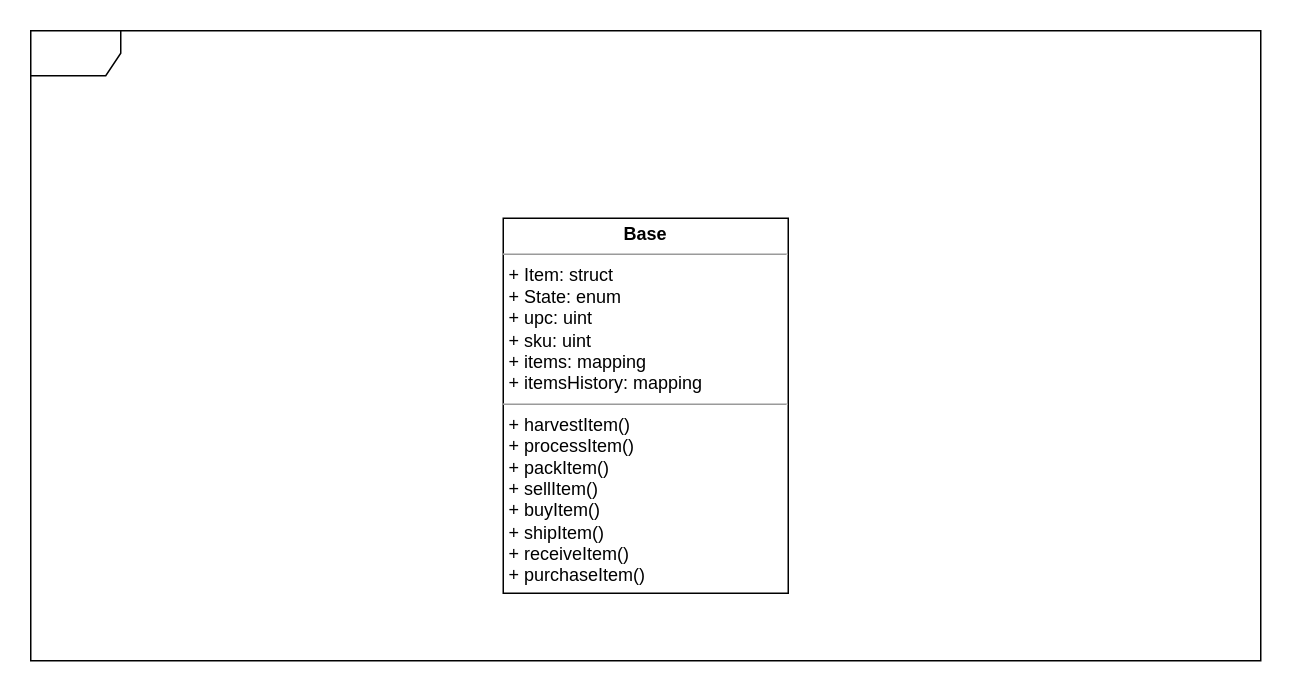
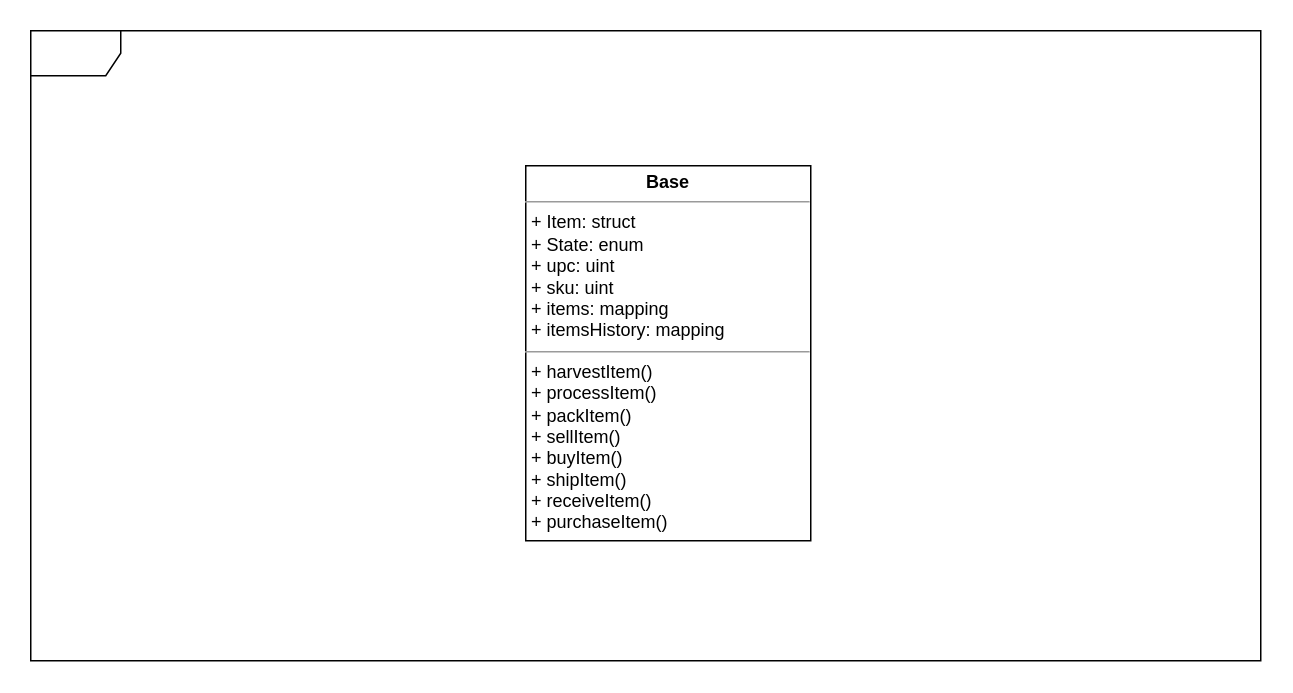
- <mxCell id="3" value="&lt;p style=&quot;margin: 0px ; margin-top: 4px ; text-align: center&quot;&gt;&lt;b&gt;Base&lt;/b&gt;&lt;/p&gt;&lt;hr size=&quot;1&quot;&gt;&lt;p style=&quot;margin: 0px ; margin-left: 4px&quot;&gt;+ Item: struct&lt;br&gt;+ State: enum&lt;/p&gt;&lt;p style=&quot;margin: 0px ; margin-left: 4px&quot;&gt;+ upc: uint&lt;/p&gt;&lt;p style=&quot;margin: 0px ; margin-left: 4px&quot;&gt;+ sku: uint&lt;/p&gt;&lt;p style=&quot;margin: 0px ; margin-left: 4px&quot;&gt;+ items: mapping&lt;/p&gt;&lt;p style=&quot;margin: 0px ; margin-left: 4px&quot;&gt;+ itemsHistory: mapping&lt;/p&gt;&lt;hr size=&quot;1&quot;&gt;&lt;p style=&quot;margin: 0px ; margin-left: 4px&quot;&gt;+ harvestItem()&lt;br&gt;+ processItem()&lt;/p&gt;&lt;p style=&quot;margin: 0px ; margin-left: 4px&quot;&gt;+ packItem()&lt;/p&gt;&lt;p style=&quot;margin: 0px ; margin-left: 4px&quot;&gt;+ sellItem()&lt;/p&gt;&lt;p style=&quot;margin: 0px ; margin-left: 4px&quot;&gt;+ buyItem()&lt;/p&gt;&lt;p style=&quot;margin: 0px ; margin-left: 4px&quot;&gt;+ shipItem()&lt;/p&gt;&lt;p style=&quot;margin: 0px ; margin-left: 4px&quot;&gt;+ receiveItem()&lt;/p&gt;&lt;p style=&quot;margin: 0px ; margin-left: 4px&quot;&gt;+ purchaseItem()&lt;/p&gt;" style="verticalAlign=top;align=left;overflow=fill;fontSize=12;fontFamily=Helvetica;html=1;rounded=0;shadow=0;comic=0;labelBackgroundColor=none;strokeWidth=1" parent="1" vertex="1"><mxGeometry x="335" y="145" width="190" height="250" as="geometry" /></mxCell>
+ <mxCell id="3" value="&lt;p style=&quot;margin: 0px ; margin-top: 4px ; text-align: center&quot;&gt;&lt;b&gt;Base&lt;/b&gt;&lt;/p&gt;&lt;hr size=&quot;1&quot;&gt;&lt;p style=&quot;margin: 0px ; margin-left: 4px&quot;&gt;+ Item: struct&lt;br&gt;+ State: enum&lt;/p&gt;&lt;p style=&quot;margin: 0px ; margin-left: 4px&quot;&gt;+ upc: uint&lt;/p&gt;&lt;p style=&quot;margin: 0px ; margin-left: 4px&quot;&gt;+ sku: uint&lt;/p&gt;&lt;p style=&quot;margin: 0px ; margin-left: 4px&quot;&gt;+ items: mapping&lt;/p&gt;&lt;p style=&quot;margin: 0px ; margin-left: 4px&quot;&gt;+ itemsHistory: mapping&lt;/p&gt;&lt;hr size=&quot;1&quot;&gt;&lt;p style=&quot;margin: 0px ; margin-left: 4px&quot;&gt;+ harvestItem()&lt;br&gt;+ processItem()&lt;/p&gt;&lt;p style=&quot;margin: 0px ; margin-left: 4px&quot;&gt;+ packItem()&lt;/p&gt;&lt;p style=&quot;margin: 0px ; margin-left: 4px&quot;&gt;+ sellItem()&lt;/p&gt;&lt;p style=&quot;margin: 0px ; margin-left: 4px&quot;&gt;+ buyItem()&lt;/p&gt;&lt;p style=&quot;margin: 0px ; margin-left: 4px&quot;&gt;+ shipItem()&lt;/p&gt;&lt;p style=&quot;margin: 0px ; margin-left: 4px&quot;&gt;+ receiveItem()&lt;/p&gt;&lt;p style=&quot;margin: 0px ; margin-left: 4px&quot;&gt;+ purchaseItem()&lt;/p&gt;" style="verticalAlign=top;align=left;overflow=fill;fontSize=12;fontFamily=Helvetica;html=1;rounded=0;shadow=0;comic=0;labelBackgroundColor=none;strokeWidth=1" parent="1" vertex="1"><mxGeometry x="350" y="110" width="190" height="250" as="geometry" /></mxCell>
